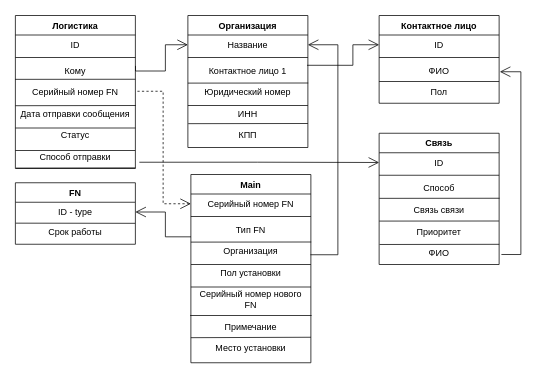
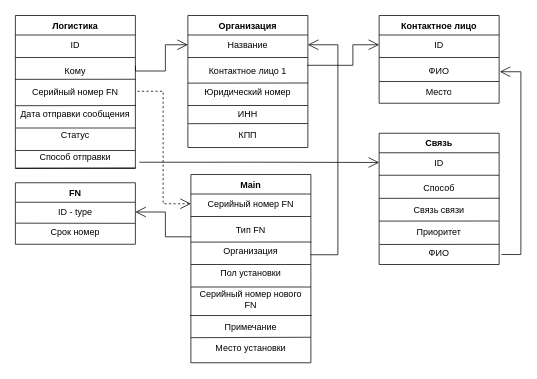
- <mxCell id="16" value="ФИО&lt;div&gt;&lt;br&gt;&lt;div&gt;Пол&lt;br&gt;&lt;/div&gt;&lt;/div&gt;" style="text;strokeColor=none;fillColor=none;align=center;verticalAlign=top;spacingLeft=4;spacingRight=4;overflow=hidden;rotatable=0;points=[[0,0.5],[1,0.5]];portConstraint=eastwest;whiteSpace=wrap;html=1;" parent="13" vertex="1"><mxGeometry y="60" width="160" height="57" as="geometry" /></mxCell>
+ <mxCell id="16" value="ФИО&lt;div&gt;&lt;br&gt;&lt;div&gt;Место&lt;br&gt;&lt;/div&gt;&lt;/div&gt;" style="text;strokeColor=none;fillColor=none;align=center;verticalAlign=top;spacingLeft=4;spacingRight=4;overflow=hidden;rotatable=0;points=[[0,0.5],[1,0.5]];portConstraint=eastwest;whiteSpace=wrap;html=1;" parent="13" vertex="1"><mxGeometry y="60" width="160" height="57" as="geometry" /></mxCell>
- <mxCell id="11" value="Срок работы" style="text;strokeColor=none;fillColor=none;align=center;verticalAlign=top;spacingLeft=4;spacingRight=4;overflow=hidden;rotatable=0;points=[[0,0.5],[1,0.5]];portConstraint=eastwest;whiteSpace=wrap;html=1;" parent="9" vertex="1"><mxGeometry y="52" width="160" height="30" as="geometry" /></mxCell>
+ <mxCell id="11" value="Срок номер" style="text;strokeColor=none;fillColor=none;align=center;verticalAlign=top;spacingLeft=4;spacingRight=4;overflow=hidden;rotatable=0;points=[[0,0.5],[1,0.5]];portConstraint=eastwest;whiteSpace=wrap;html=1;" parent="9" vertex="1"><mxGeometry y="52" width="160" height="30" as="geometry" /></mxCell>
